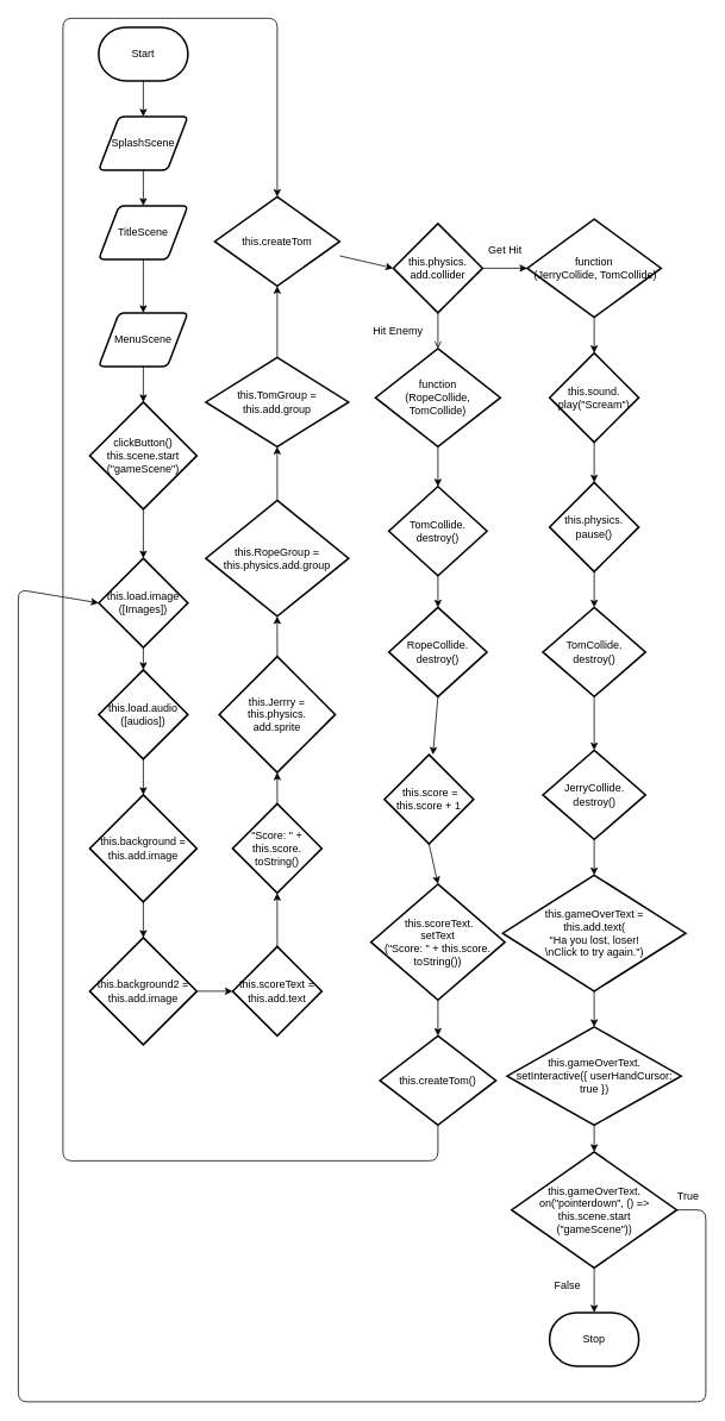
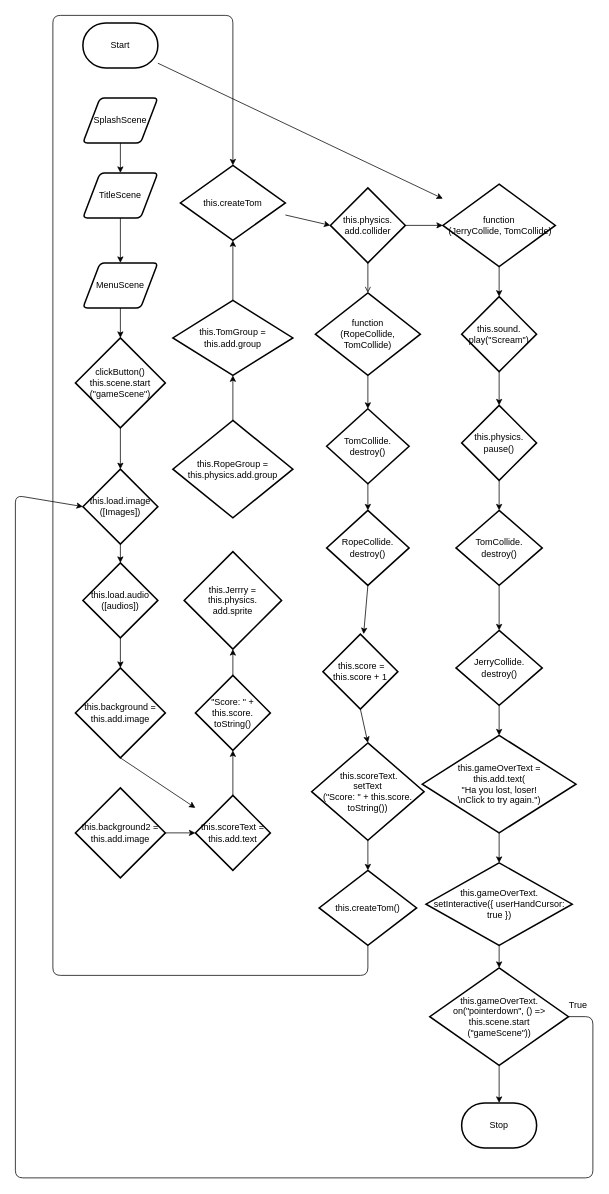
- <mxCell id="2" style="edgeStyle=none;html=1;entryX=0.5;entryY=0;entryDx=0;entryDy=0;" edge="1" parent="1" source="3" target="5"><mxGeometry relative="1" as="geometry" /></mxCell>
+ <mxCell id="2" style="edgeStyle=none;html=1;" edge="1" parent="1" source="3" target="38"><mxGeometry relative="1" as="geometry" /></mxCell>
- <mxCell id="65" value="Get Hit" style="text;html=1;align=center;verticalAlign=middle;resizable=0;points=[];autosize=1;strokeColor=none;fillColor=none;" vertex="1" parent="1"><mxGeometry x="540" y="270" width="50" height="20" as="geometry" /></mxCell>
- <mxCell id="66" value="Hit Enemy" style="text;html=1;align=center;verticalAlign=middle;resizable=0;points=[];autosize=1;strokeColor=none;fillColor=none;" vertex="1" parent="1"><mxGeometry x="410" y="360" width="70" height="20" as="geometry" /></mxCell>
- <mxCell id="24" style="edgeStyle=none;html=1;exitX=0.5;exitY=0;exitDx=0;exitDy=0;exitPerimeter=0;entryX=0.5;entryY=1;entryDx=0;entryDy=0;entryPerimeter=0;" edge="1" parent="1" source="25" target="27"><mxGeometry relative="1" as="geometry" /></mxCell>
- <mxCell id="16" style="edgeStyle=none;html=1;exitX=0.5;exitY=1;exitDx=0;exitDy=0;exitPerimeter=0;entryX=0.5;entryY=0;entryDx=0;entryDy=0;entryPerimeter=0;" edge="1" parent="1" source="17" target="19"><mxGeometry relative="1" as="geometry" /></mxCell>
+ <mxCell id="16" style="edgeStyle=none;html=1;exitX=0.5;exitY=1;exitDx=0;exitDy=0;exitPerimeter=0;" edge="1" parent="1" source="17" target="21"><mxGeometry relative="1" as="geometry" /></mxCell>
- <mxCell id="67" value="False" style="text;html=1;align=center;verticalAlign=middle;resizable=0;points=[];autosize=1;strokeColor=none;fillColor=none;" vertex="1" parent="1"><mxGeometry x="615" y="1430" width="40" height="20" as="geometry" /></mxCell>
